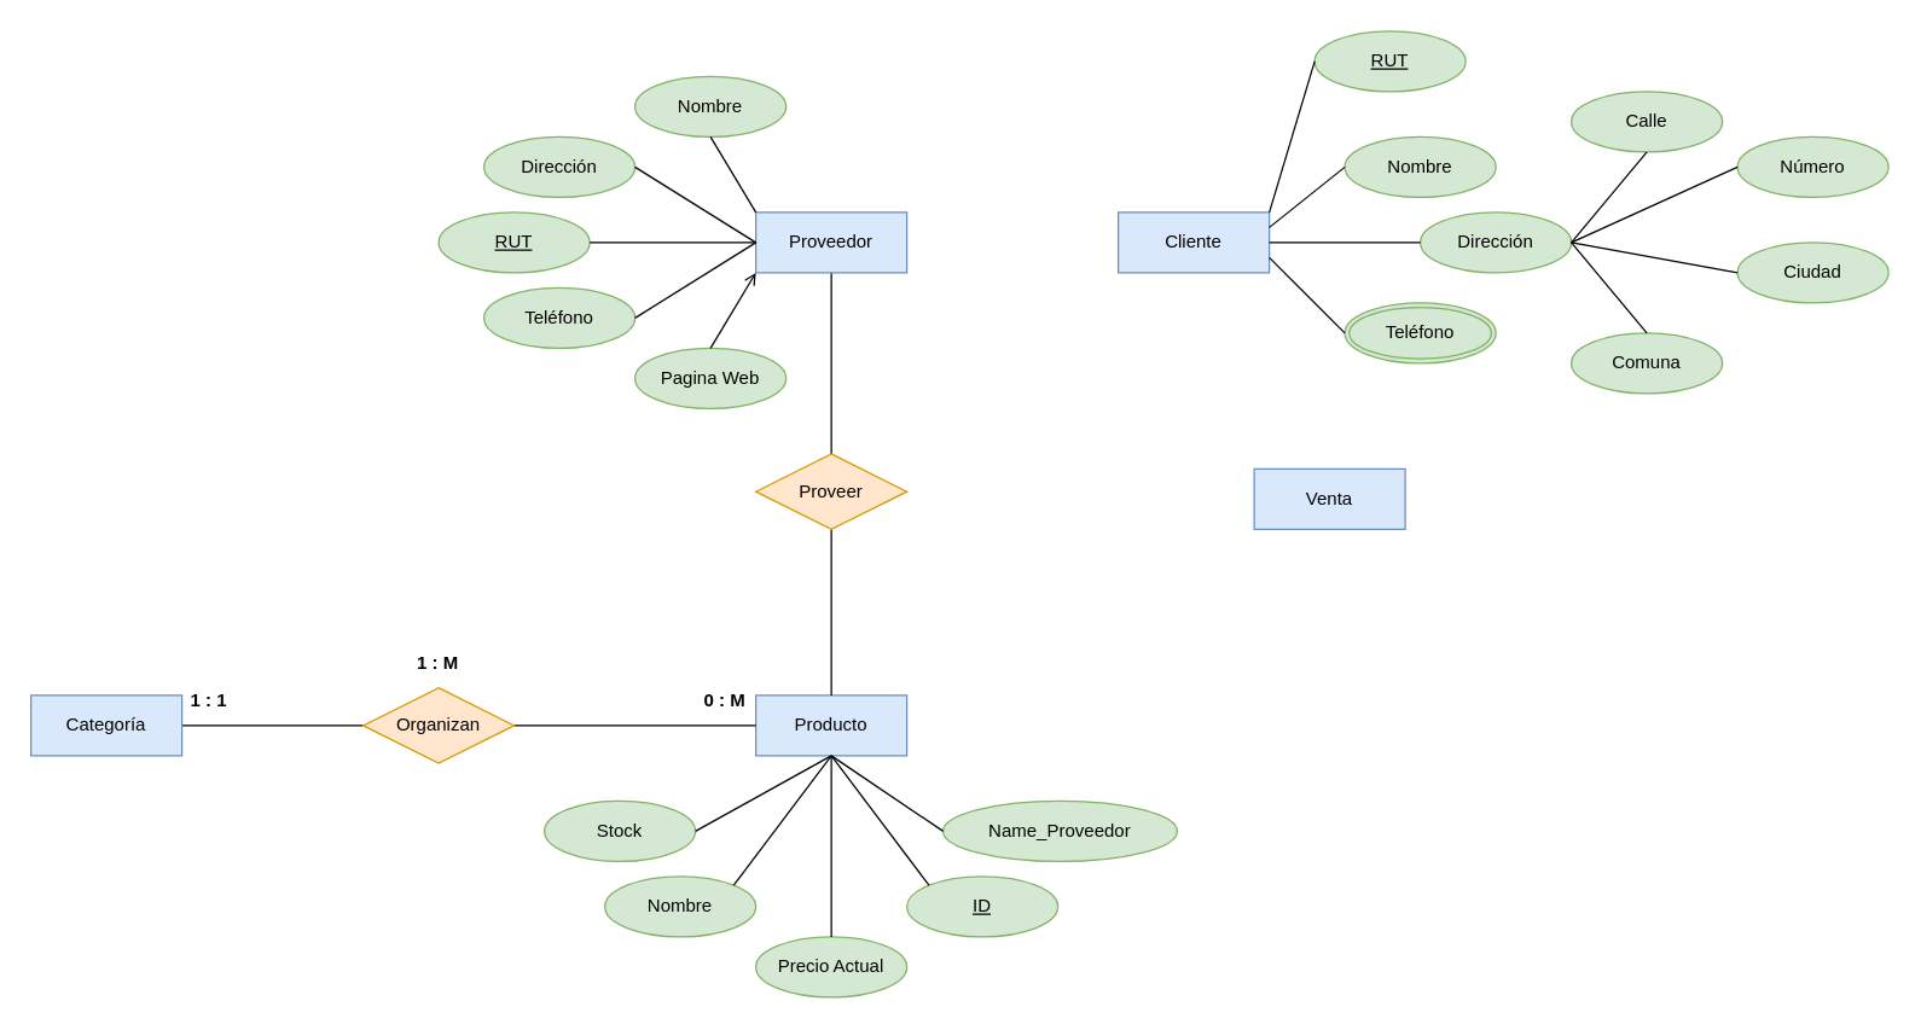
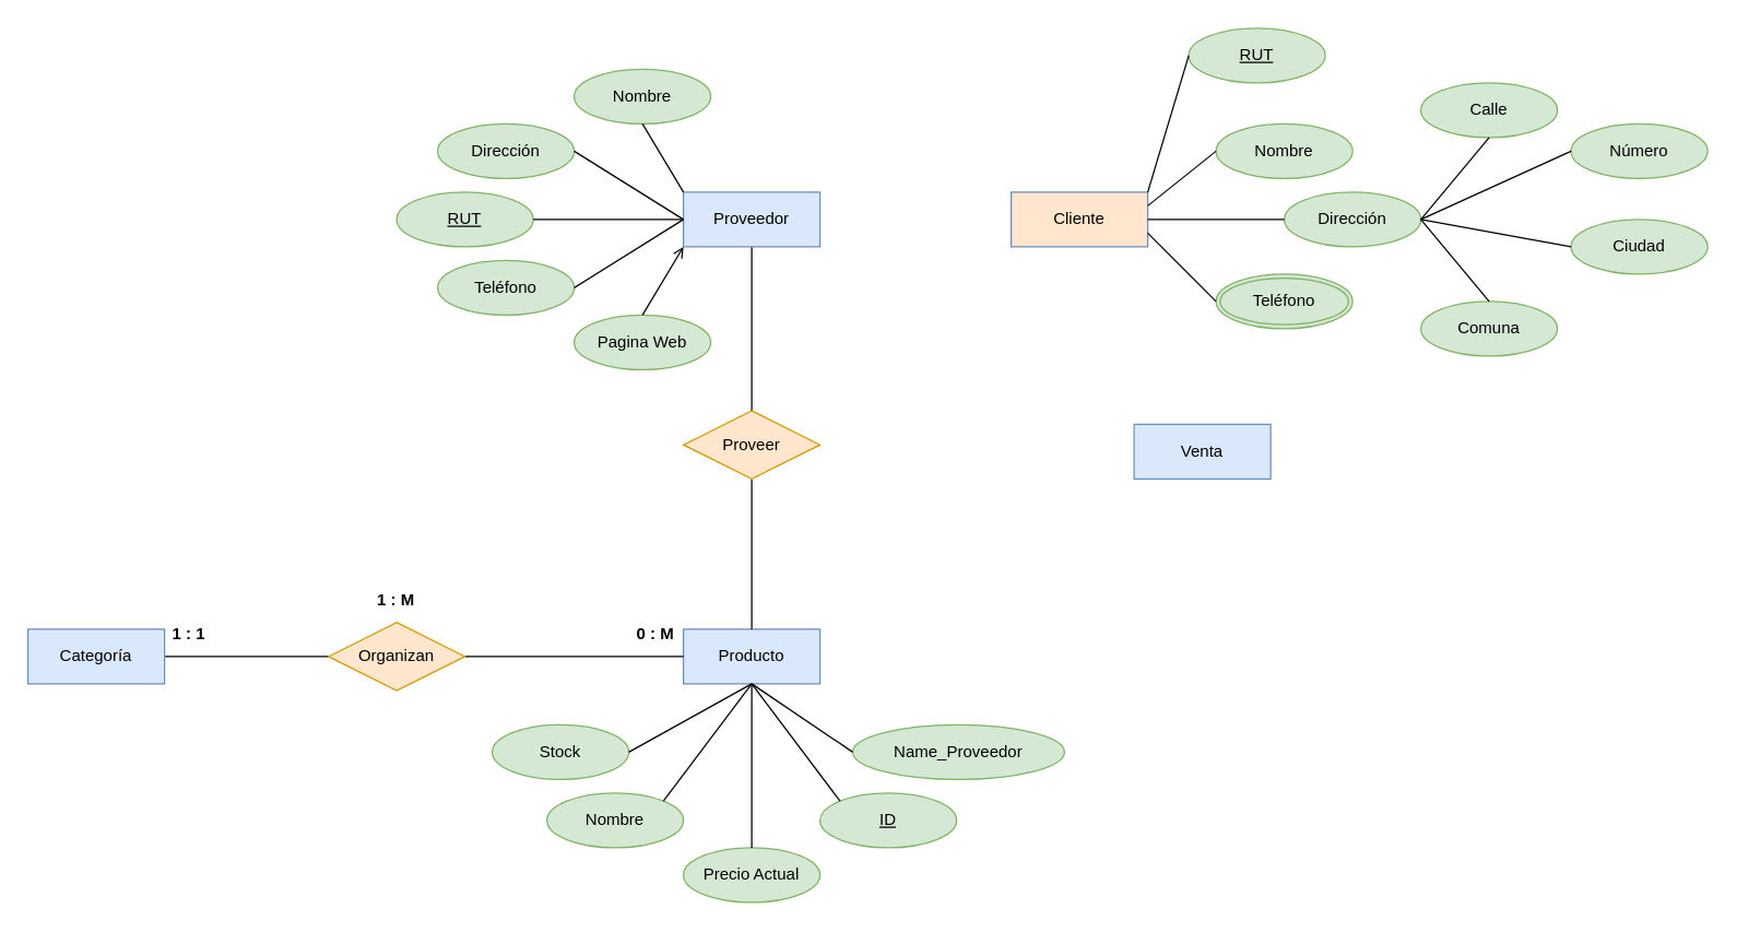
- <mxCell id="4" value="Cliente" style="whiteSpace=wrap;html=1;align=center;fillColor=#dae8fc;strokeColor=#6c8ebf;" vertex="1" parent="1"><mxGeometry x="740" y="140" width="100" height="40" as="geometry" /></mxCell>
+ <mxCell id="4" value="Cliente" style="whiteSpace=wrap;html=1;align=center;fillColor=#ffe6cc;strokeColor=#6c8ebf;" vertex="1" parent="1"><mxGeometry x="740" y="140" width="100" height="40" as="geometry" /></mxCell>
